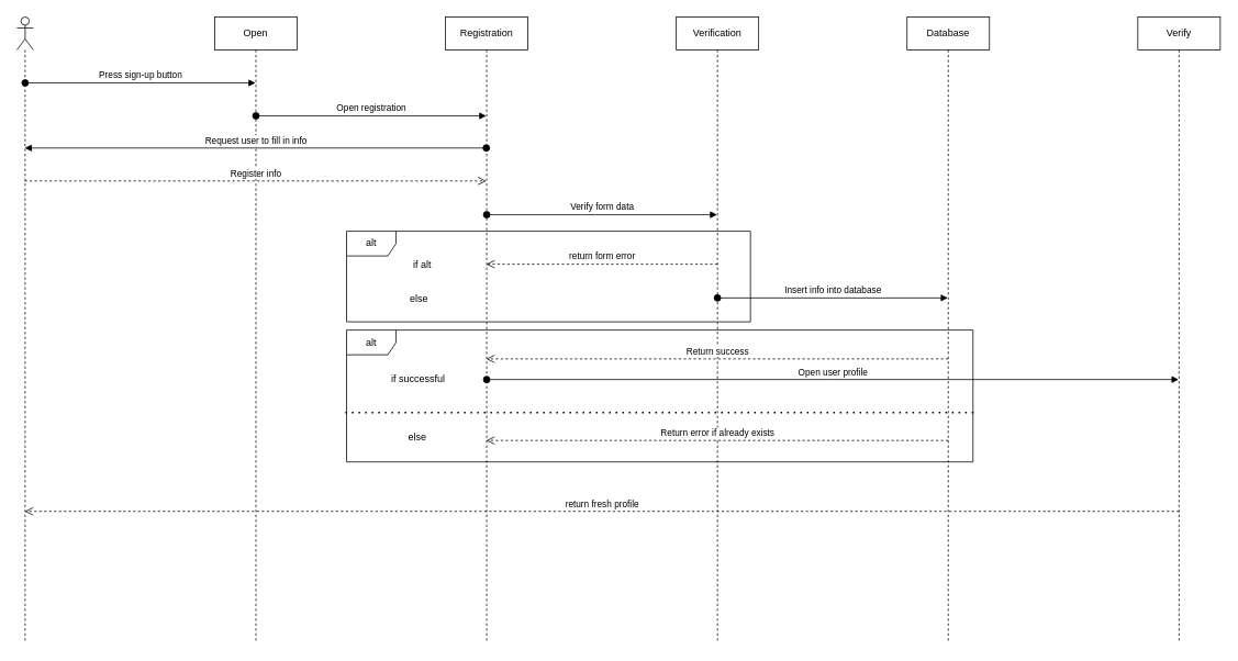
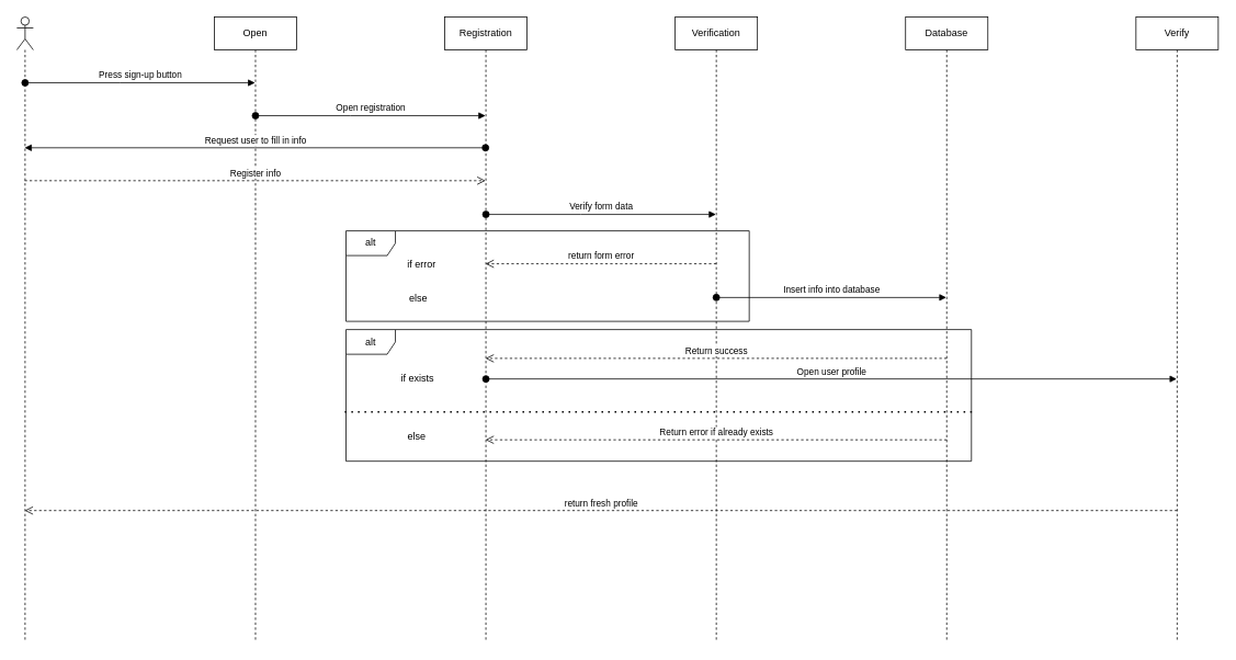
- <mxCell id="22" value="if alt" style="text;html=1;strokeColor=none;fillColor=none;align=center;verticalAlign=middle;whiteSpace=wrap;rounded=0;" vertex="1" parent="1"><mxGeometry x="462" y="301" width="100" height="40" as="geometry" /></mxCell>
+ <mxCell id="22" value="if error" style="text;html=1;strokeColor=none;fillColor=none;align=center;verticalAlign=middle;whiteSpace=wrap;rounded=0;" vertex="1" parent="1"><mxGeometry x="462" y="301" width="100" height="40" as="geometry" /></mxCell>
- <mxCell id="13" value="if successful" style="text;html=1;strokeColor=none;fillColor=none;align=center;verticalAlign=middle;whiteSpace=wrap;rounded=0;" parent="1" vertex="1"><mxGeometry x="457" y="440" width="100" height="40" as="geometry" /></mxCell>
+ <mxCell id="13" value="if exists" style="text;html=1;strokeColor=none;fillColor=none;align=center;verticalAlign=middle;whiteSpace=wrap;rounded=0;" parent="1" vertex="1"><mxGeometry x="457" y="440" width="100" height="40" as="geometry" /></mxCell>
